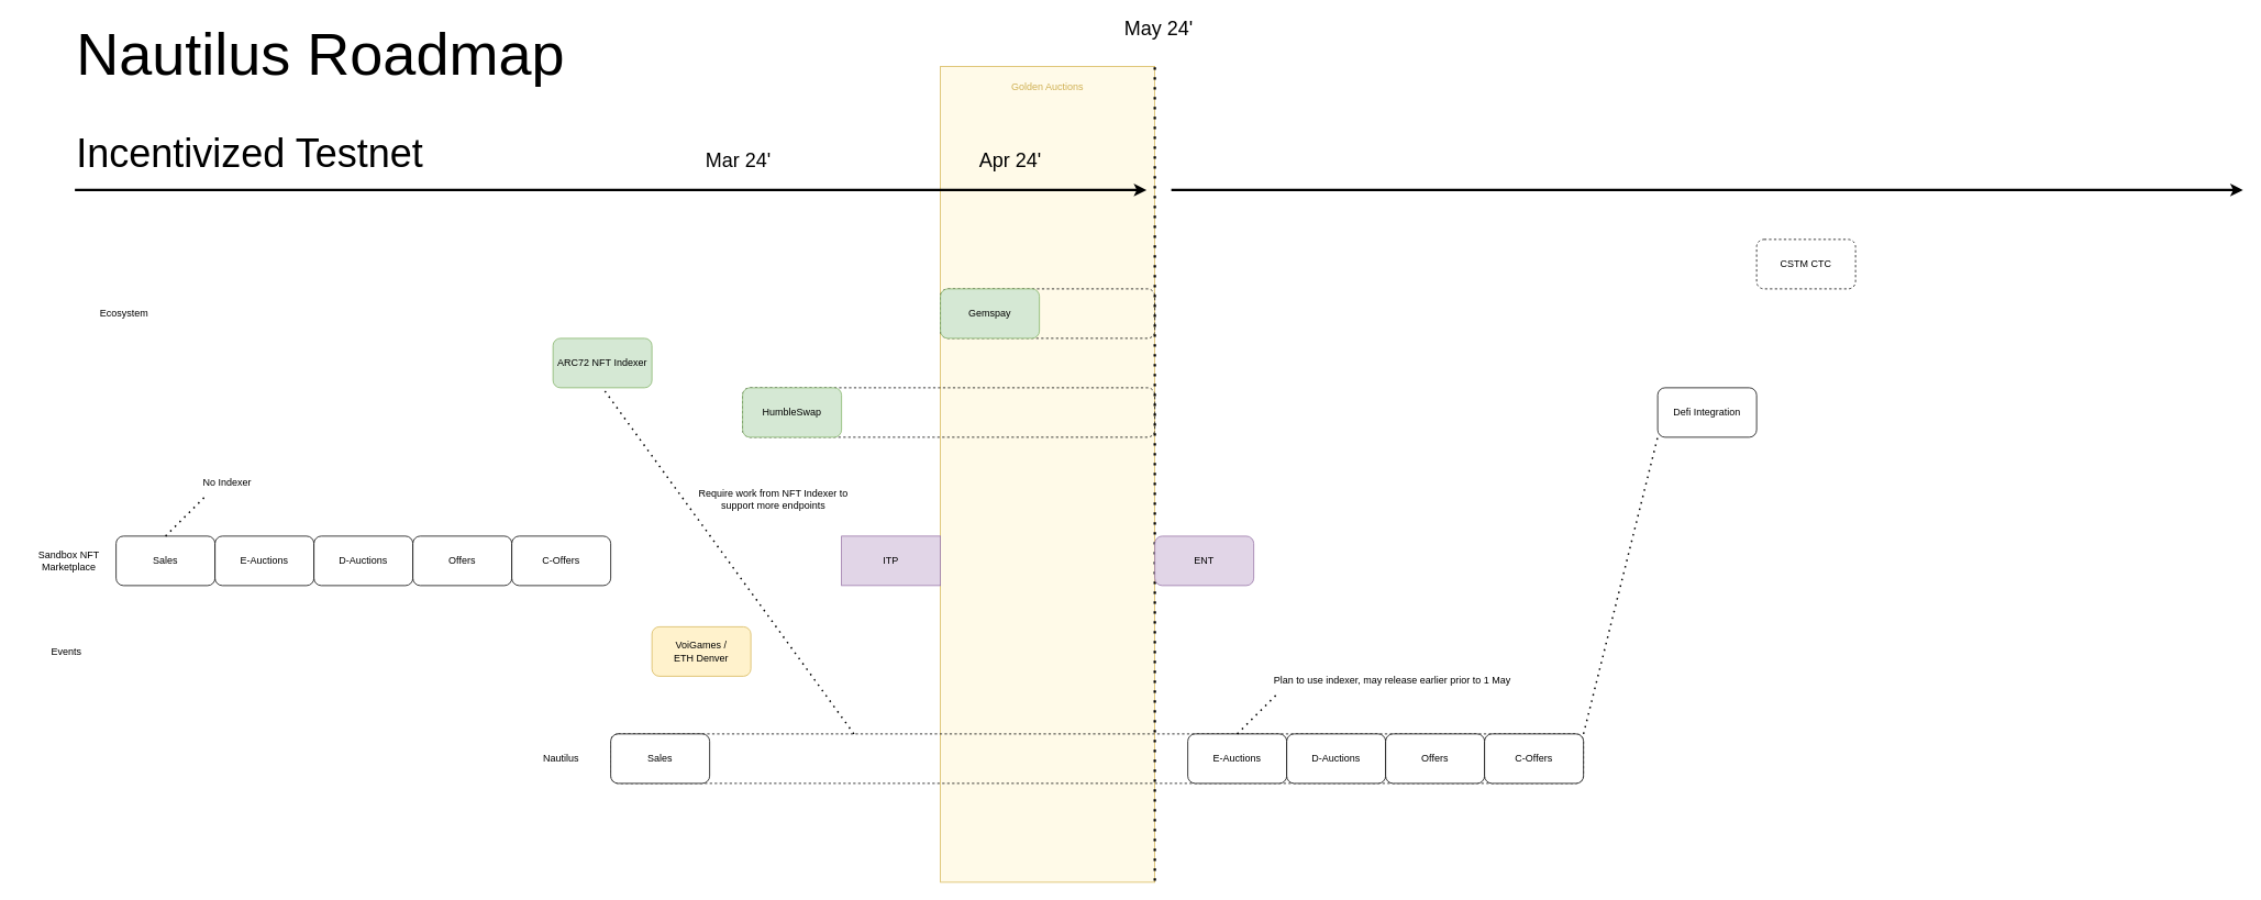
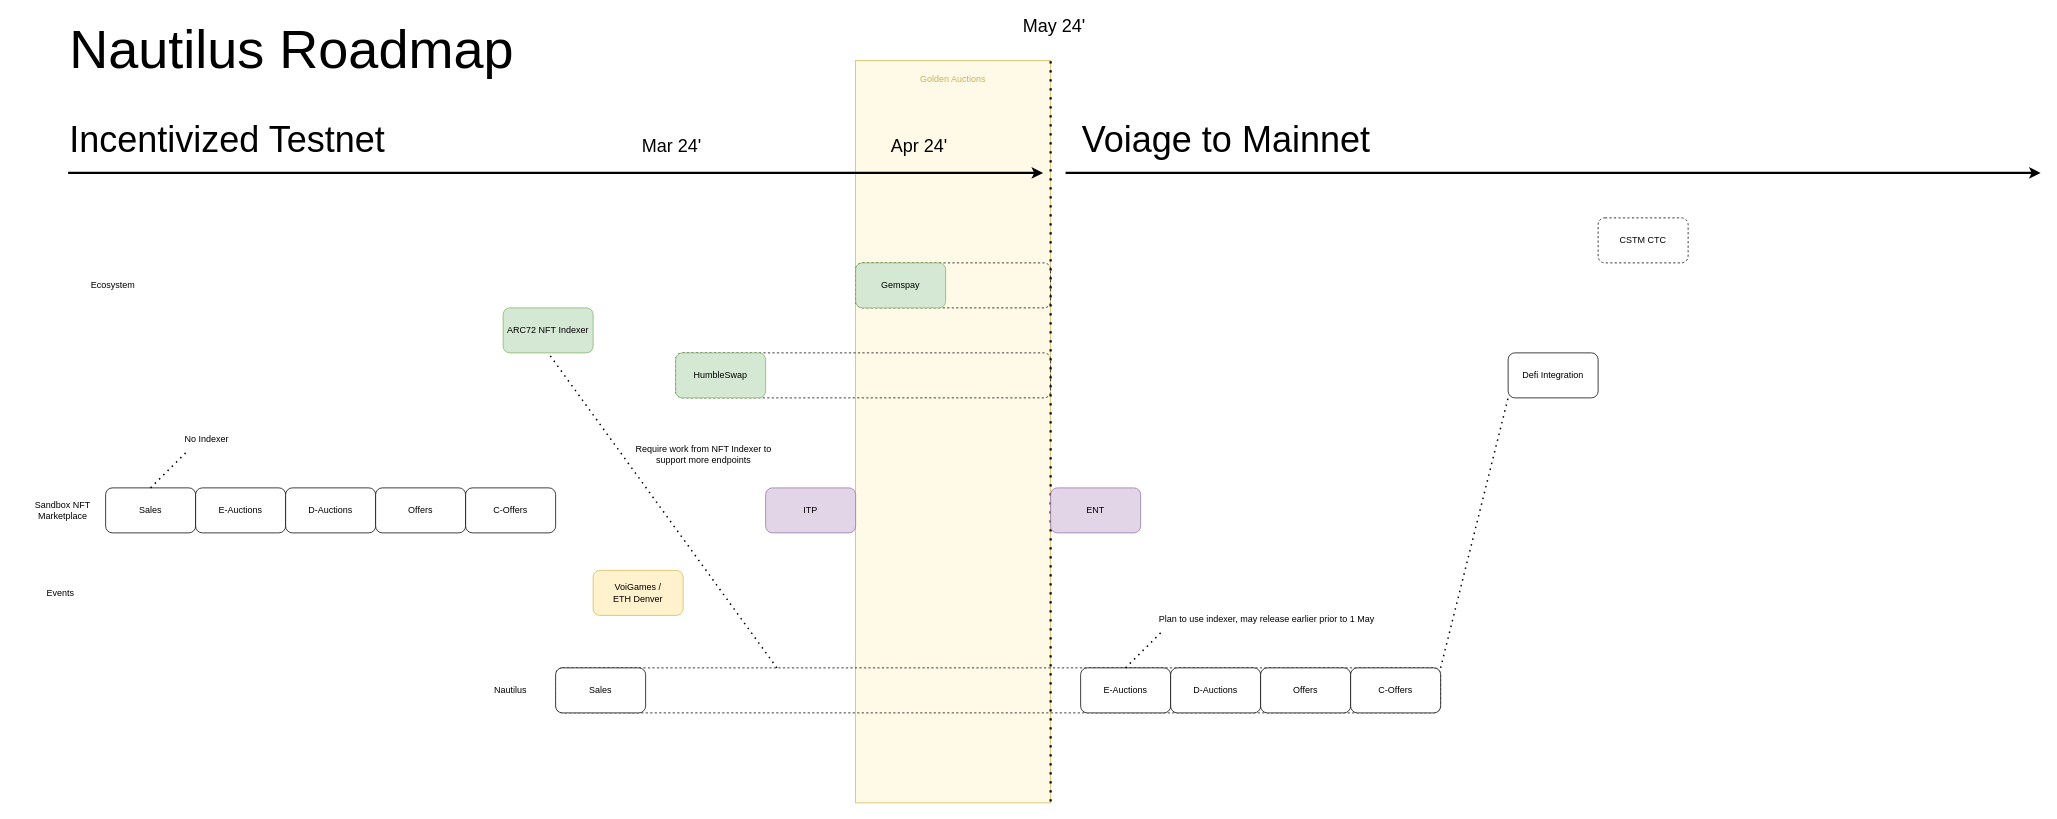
+ <mxCell id="10" value="&lt;font style=&quot;font-size: 48px;&quot;&gt;Voiage to Mainnet&lt;/font&gt;" style="text;html=1;align=left;verticalAlign=middle;whiteSpace=wrap;rounded=0;" vertex="1" parent="1"><mxGeometry x="1440" y="170" width="1070" height="30" as="geometry" /></mxCell>
- <mxCell id="41" value="ITP" style="whiteSpace=wrap;html=1;fillColor=#e1d5e7;strokeColor=#9673a6;rounded=0;" vertex="1" parent="1"><mxGeometry x="1020" y="650" width="120" height="60" as="geometry" /></mxCell>
+ <mxCell id="41" value="ITP" style="rounded=1;whiteSpace=wrap;html=1;fillColor=#e1d5e7;strokeColor=#9673a6;" vertex="1" parent="1"><mxGeometry x="1020" y="650" width="120" height="60" as="geometry" /></mxCell>
